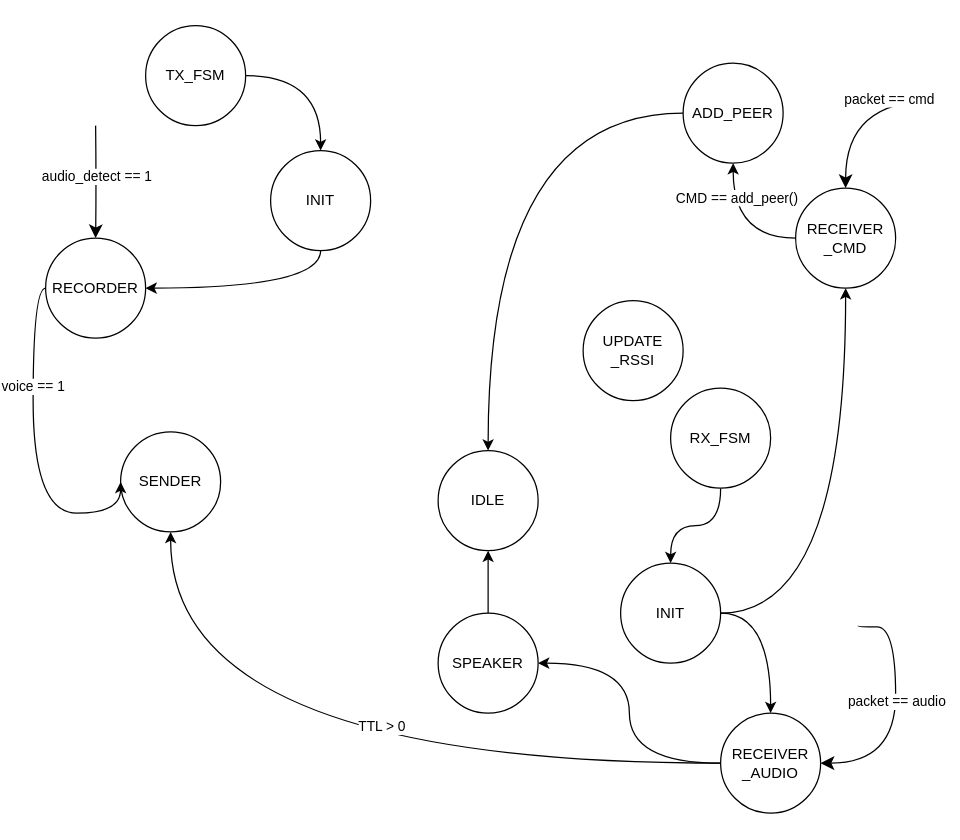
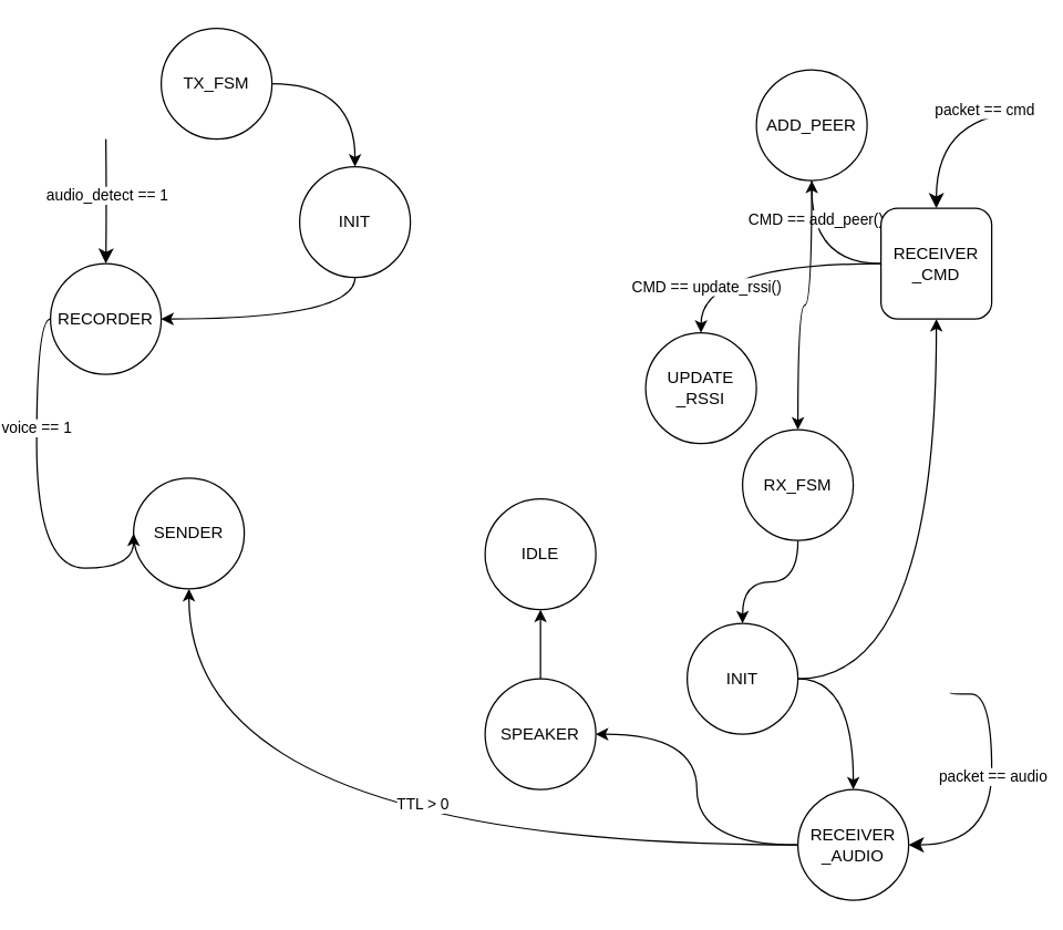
- <mxCell id="29" style="edgeStyle=orthogonalEdgeStyle;rounded=0;orthogonalLoop=1;jettySize=auto;html=1;strokeColor=default;curved=1;" parent="1" source="30" target="8" edge="1"><mxGeometry relative="1" as="geometry" /></mxCell>
+ <mxCell id="29" style="edgeStyle=orthogonalEdgeStyle;rounded=0;orthogonalLoop=1;jettySize=auto;html=1;strokeColor=default;curved=1;" parent="1" source="30" target="5" edge="1"><mxGeometry relative="1" as="geometry" /></mxCell>
- <mxCell id="26" value="RECEIVER&lt;br&gt;_CMD" style="ellipse;whiteSpace=wrap;html=1;" parent="1" vertex="1"><mxGeometry x="630" y="150" width="80" height="80" as="geometry" /></mxCell>
+ <mxCell id="26" value="RECEIVER&lt;br&gt;_CMD" style="whiteSpace=wrap;html=1;rounded=1;" parent="1" vertex="1"><mxGeometry x="630" y="150" width="80" height="80" as="geometry" /></mxCell>
+ <mxCell id="24" value="" style="edgeStyle=orthogonalEdgeStyle;rounded=0;orthogonalLoop=1;jettySize=auto;html=1;curved=1;strokeColor=default;" parent="1" source="26" target="31" edge="1"><mxGeometry relative="1" as="geometry" /></mxCell>
+ <mxCell id="25" value="CMD == update_rssi()" style="edgeLabel;html=1;align=center;verticalAlign=middle;resizable=0;points=[];" parent="24" vertex="1" connectable="0"><mxGeometry x="0.622" y="3" relative="1" as="geometry"><mxPoint as="offset" /></mxGeometry></mxCell>
